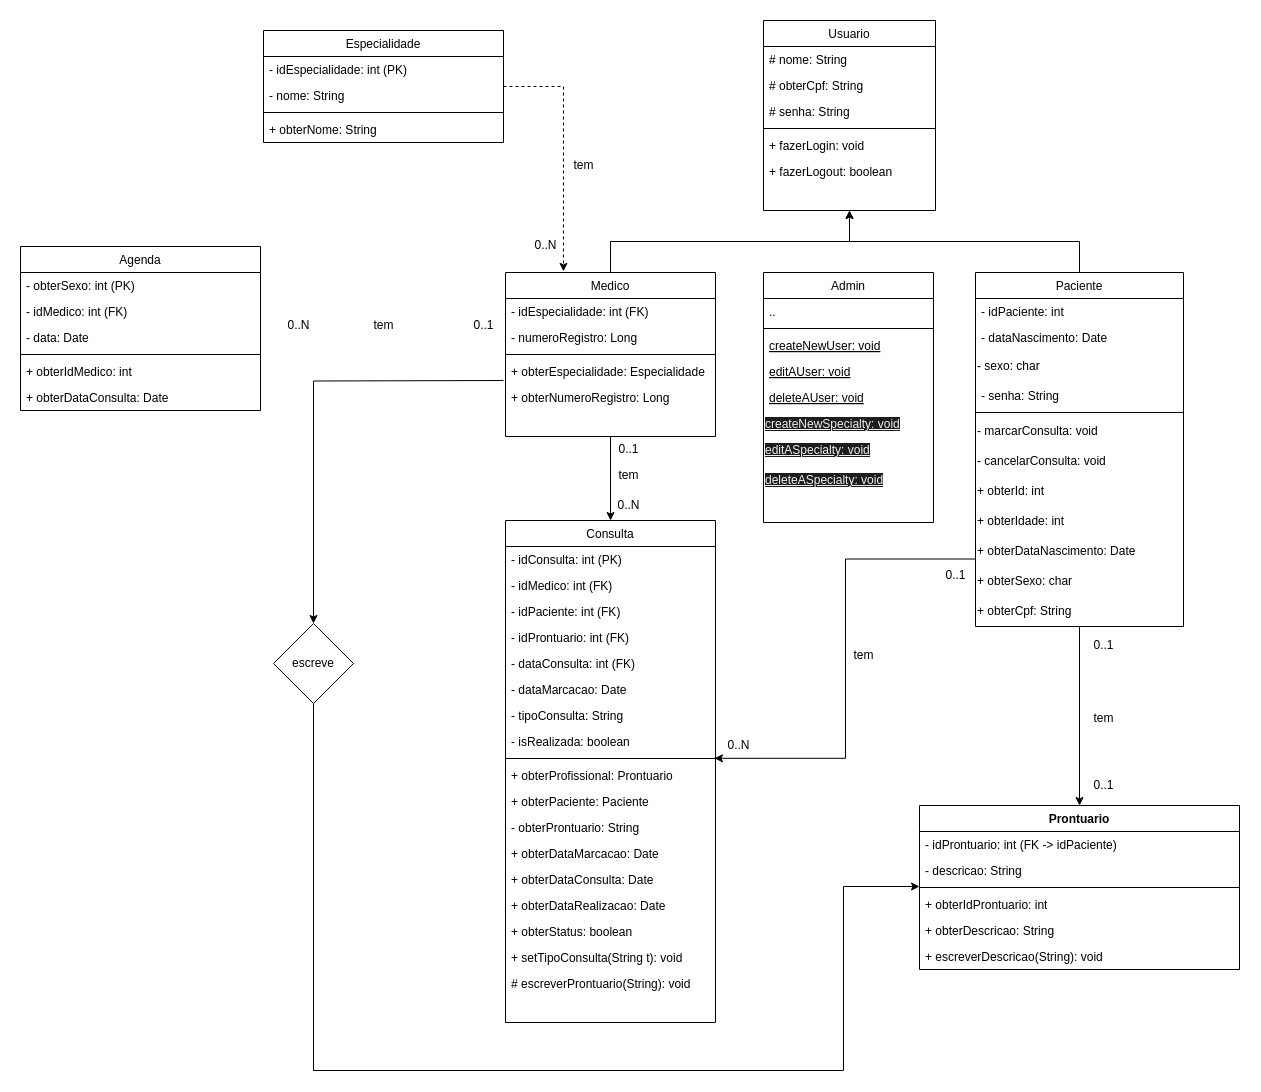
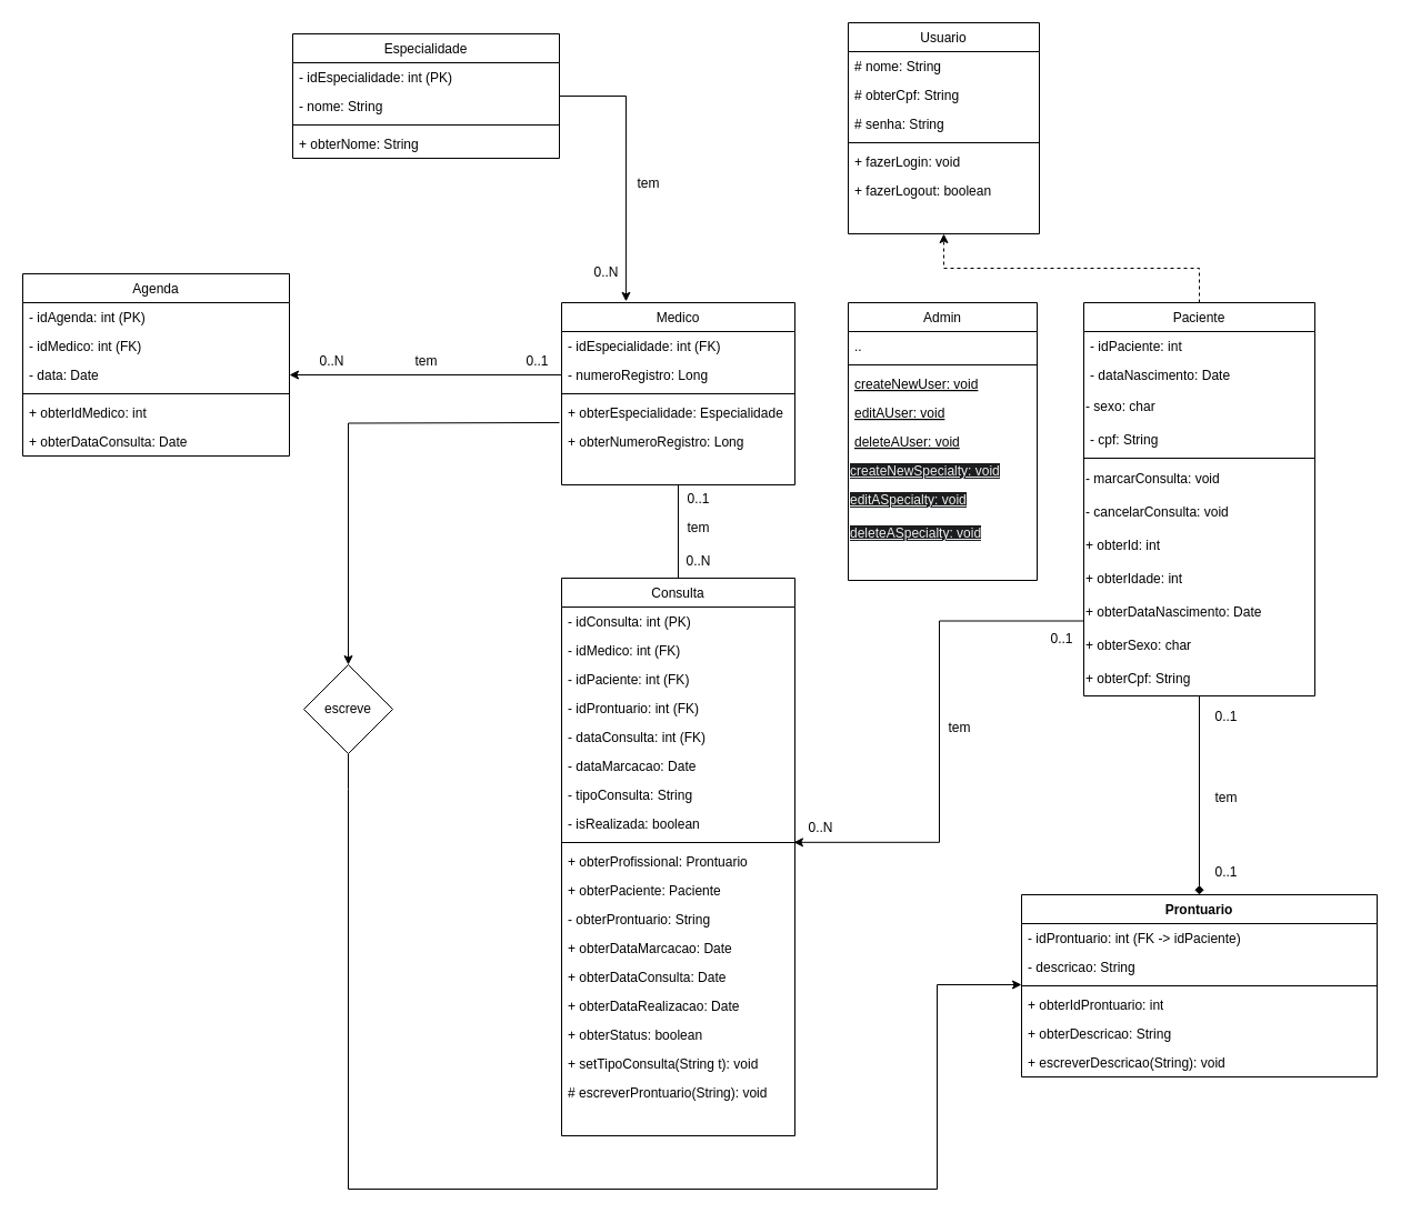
- <mxCell id="59" style="edgeStyle=orthogonalEdgeStyle;rounded=0;orthogonalLoop=1;jettySize=auto;html=1;entryX=0.276;entryY=-0.007;entryDx=0;entryDy=0;entryPerimeter=0;dashed=1;" parent="1" source="60" target="11" edge="1"><mxGeometry relative="1" as="geometry" /></mxCell>
+ <mxCell id="59" style="edgeStyle=orthogonalEdgeStyle;rounded=0;orthogonalLoop=1;jettySize=auto;html=1;entryX=0.276;entryY=-0.007;entryDx=0;entryDy=0;entryPerimeter=0;" parent="1" source="60" target="11" edge="1"><mxGeometry relative="1" as="geometry" /></mxCell>
- <mxCell id="9" style="edgeStyle=orthogonalEdgeStyle;rounded=0;orthogonalLoop=1;jettySize=auto;html=1;entryX=0.5;entryY=1;entryDx=0;entryDy=0;exitX=0.5;exitY=0;exitDx=0;exitDy=0;" parent="1" source="11" target="2" edge="1"><mxGeometry relative="1" as="geometry" /></mxCell>
- <mxCell id="17" style="edgeStyle=orthogonalEdgeStyle;rounded=0;orthogonalLoop=1;jettySize=auto;html=1;entryX=0.5;entryY=1;entryDx=0;entryDy=0;exitX=0.5;exitY=0;exitDx=0;exitDy=0;" parent="1" source="18" target="2" edge="1"><mxGeometry relative="1" as="geometry" /></mxCell>
+ <mxCell id="17" style="edgeStyle=orthogonalEdgeStyle;rounded=0;orthogonalLoop=1;jettySize=auto;html=1;entryX=0.5;entryY=1;entryDx=0;entryDy=0;exitX=0.5;exitY=0;exitDx=0;exitDy=0;dashed=1;" parent="1" source="18" target="2" edge="1"><mxGeometry relative="1" as="geometry" /></mxCell>
- <mxCell id="79" value="- obterSexo: int (PK)" style="text;align=left;verticalAlign=top;spacingLeft=4;spacingRight=4;overflow=hidden;rotatable=0;points=[[0,0.5],[1,0.5]];portConstraint=eastwest;" vertex="1" parent="78"><mxGeometry y="26" width="240" height="26" as="geometry" /></mxCell>
+ <mxCell id="79" value="- idAgenda: int (PK)" style="text;align=left;verticalAlign=top;spacingLeft=4;spacingRight=4;overflow=hidden;rotatable=0;points=[[0,0.5],[1,0.5]];portConstraint=eastwest;" vertex="1" parent="78"><mxGeometry y="26" width="240" height="26" as="geometry" /></mxCell>
+ <mxCell id="85" style="edgeStyle=orthogonalEdgeStyle;rounded=0;orthogonalLoop=1;jettySize=auto;html=1;entryX=1;entryY=0.5;entryDx=0;entryDy=0;" edge="1" parent="1" source="13" target="81"><mxGeometry relative="1" as="geometry" /></mxCell>
- <mxCell id="22" value="- senha: String" style="text;align=left;verticalAlign=top;spacingLeft=4;spacingRight=4;overflow=hidden;rotatable=0;points=[[0,0.5],[1,0.5]];portConstraint=eastwest;" parent="18" vertex="1"><mxGeometry y="110" width="208" height="26" as="geometry" /></mxCell>
+ <mxCell id="22" value="- cpf: String" style="text;align=left;verticalAlign=top;spacingLeft=4;spacingRight=4;overflow=hidden;rotatable=0;points=[[0,0.5],[1,0.5]];portConstraint=eastwest;" parent="18" vertex="1"><mxGeometry y="110" width="208" height="26" as="geometry" /></mxCell>
- <mxCell id="10" style="edgeStyle=orthogonalEdgeStyle;rounded=0;orthogonalLoop=1;jettySize=auto;html=1;entryX=0.5;entryY=0;entryDx=0;entryDy=0;" edge="1" parent="1" source="11" target="40"><mxGeometry relative="1" as="geometry" /></mxCell>
+ <mxCell id="10" style="edgeStyle=orthogonalEdgeStyle;rounded=0;orthogonalLoop=1;jettySize=auto;html=1;entryX=0.5;entryY=0;entryDx=0;entryDy=0;endArrow=none;" edge="1" parent="1" source="11" target="40"><mxGeometry relative="1" as="geometry" /></mxCell>
- <mxCell id="97" value="escreve" style="rhombus;whiteSpace=wrap;html=1;" vertex="1" parent="1"><mxGeometry x="273" y="623" width="80" height="80" as="geometry" /></mxCell>
+ <mxCell id="97" value="escreve" style="rhombus;whiteSpace=wrap;html=1;" vertex="1" parent="1"><mxGeometry x="273" y="598" width="80" height="80" as="geometry" /></mxCell>
- <mxCell id="74" style="edgeStyle=orthogonalEdgeStyle;rounded=0;orthogonalLoop=1;jettySize=auto;html=1;entryX=0.5;entryY=0;entryDx=0;entryDy=0;" edge="1" parent="1" source="30" target="67"><mxGeometry relative="1" as="geometry" /></mxCell>
+ <mxCell id="74" style="edgeStyle=orthogonalEdgeStyle;rounded=0;orthogonalLoop=1;jettySize=auto;html=1;entryX=0.5;entryY=0;entryDx=0;entryDy=0;endArrow=diamond;" edge="1" parent="1" source="30" target="67"><mxGeometry relative="1" as="geometry" /></mxCell>
